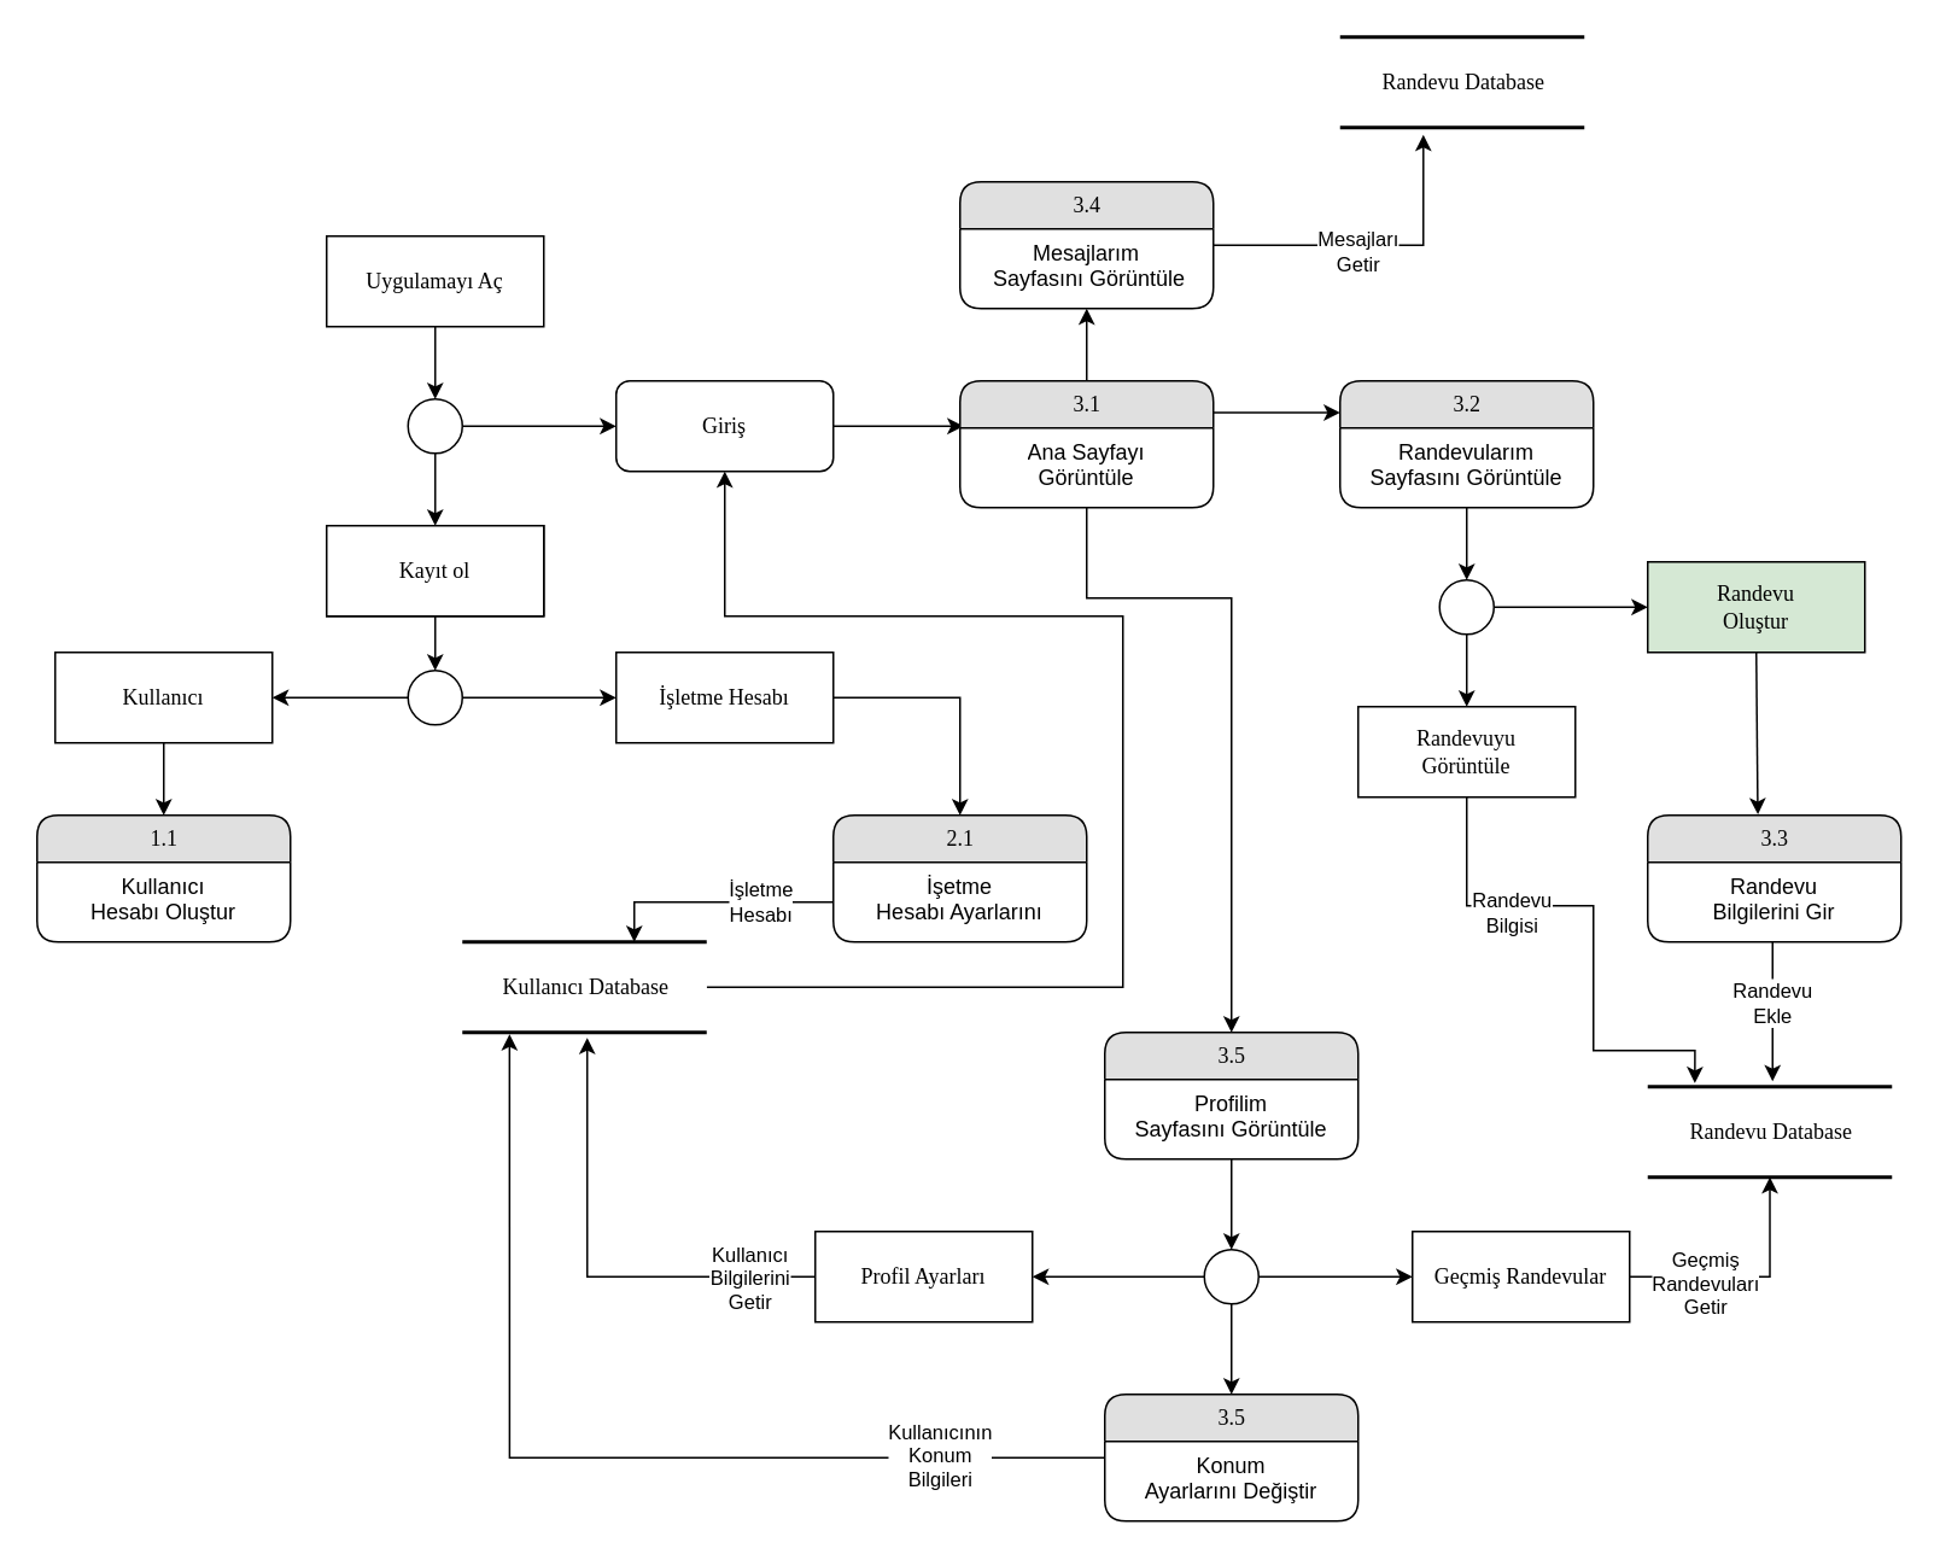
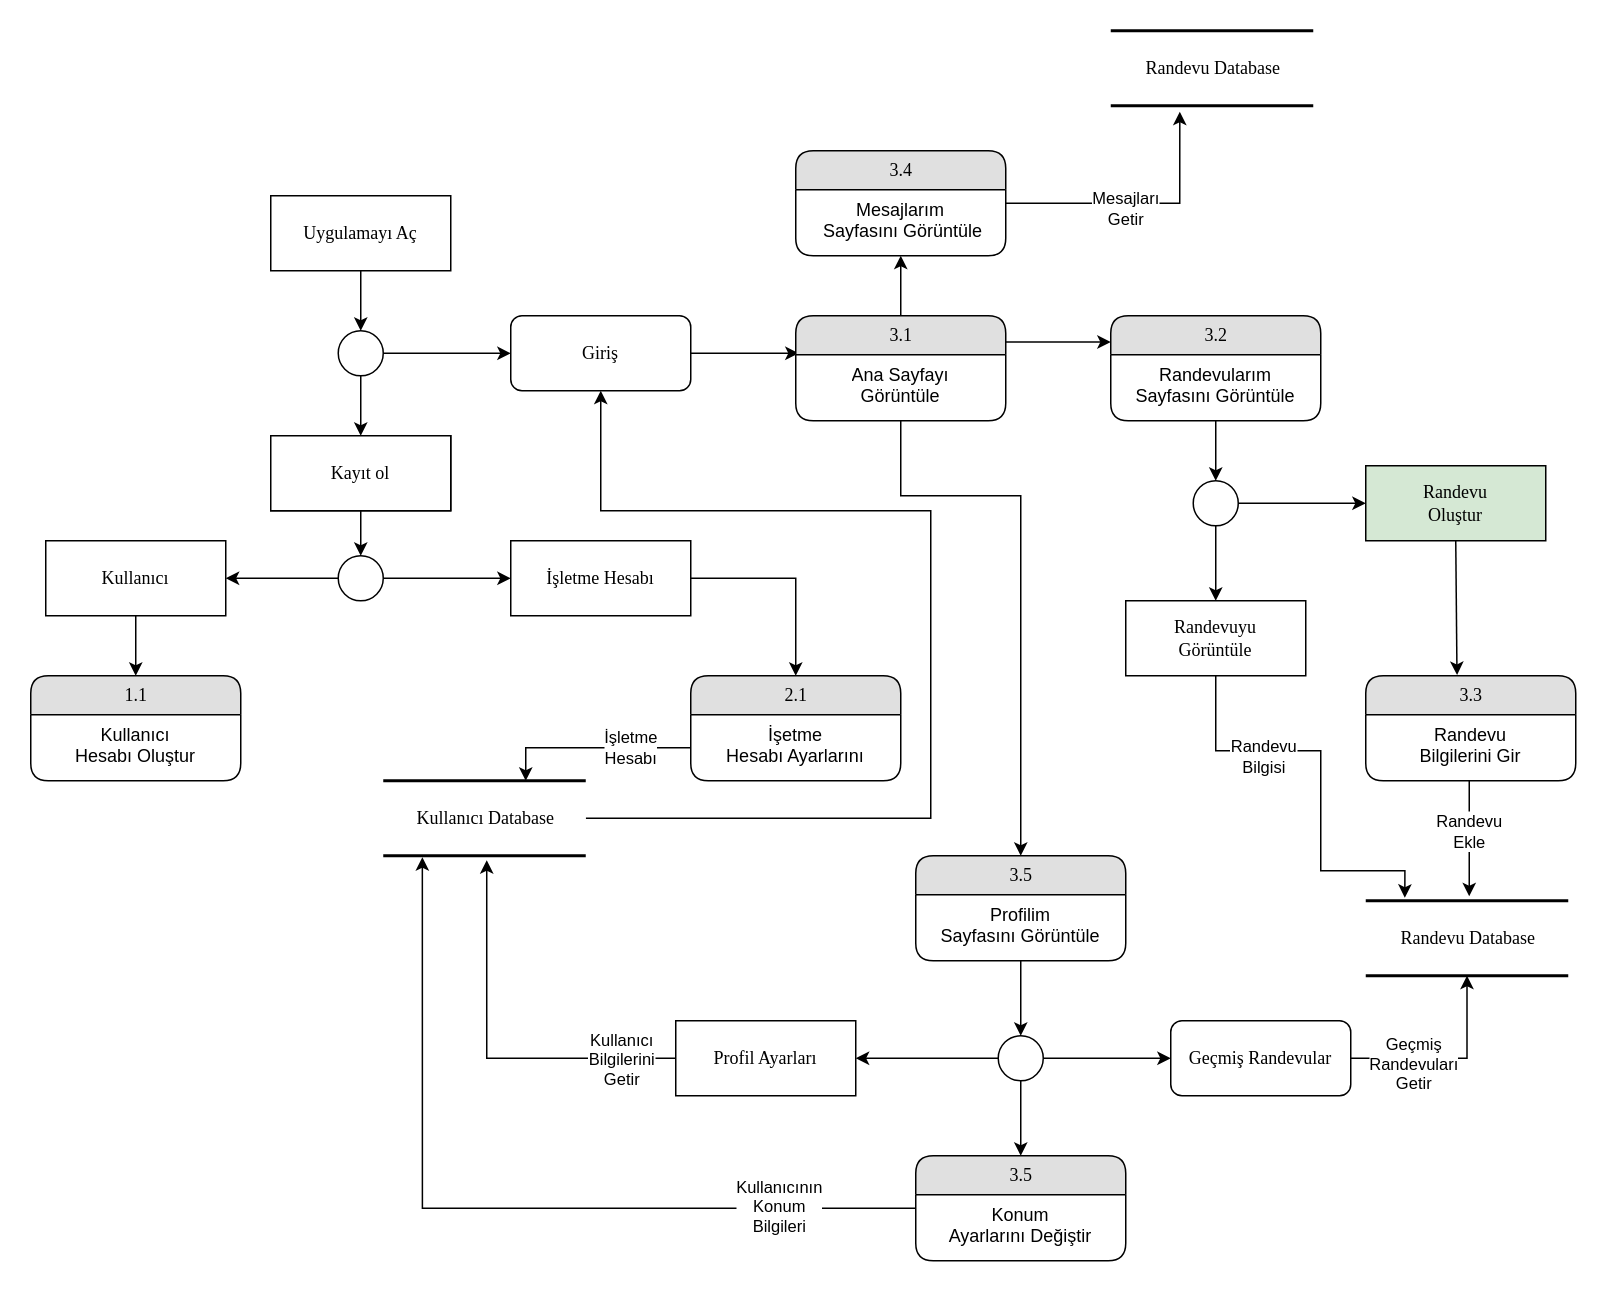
- <mxCell id="40" value="Randevuyu&lt;br&gt;Görüntüle" style="whiteSpace=wrap;html=1;rounded=0;shadow=0;comic=0;labelBackgroundColor=none;strokeWidth=1;fontFamily=Verdana;fontSize=12;align=center;" vertex="1" parent="1"><mxGeometry x="750" y="390" width="120" height="50" as="geometry" /></mxCell>
+ <mxCell id="40" value="Randevuyu&lt;br&gt;Görüntüle" style="whiteSpace=wrap;html=1;rounded=0;shadow=0;comic=0;labelBackgroundColor=none;strokeWidth=1;fontFamily=Verdana;fontSize=12;align=center;" vertex="1" parent="1"><mxGeometry x="750" y="400" width="120" height="50" as="geometry" /></mxCell>
- <mxCell id="62" value="Geçmiş Randevular" style="whiteSpace=wrap;html=1;rounded=0;shadow=0;comic=0;labelBackgroundColor=none;strokeWidth=1;fontFamily=Verdana;fontSize=12;align=center;" vertex="1" parent="1"><mxGeometry x="780" y="680" width="120" height="50" as="geometry" /></mxCell>
+ <mxCell id="62" value="Geçmiş Randevular" style="whiteSpace=wrap;html=1;shadow=0;comic=0;labelBackgroundColor=none;strokeWidth=1;fontFamily=Verdana;fontSize=12;align=center;rounded=1;" vertex="1" parent="1"><mxGeometry x="780" y="680" width="120" height="50" as="geometry" /></mxCell>
